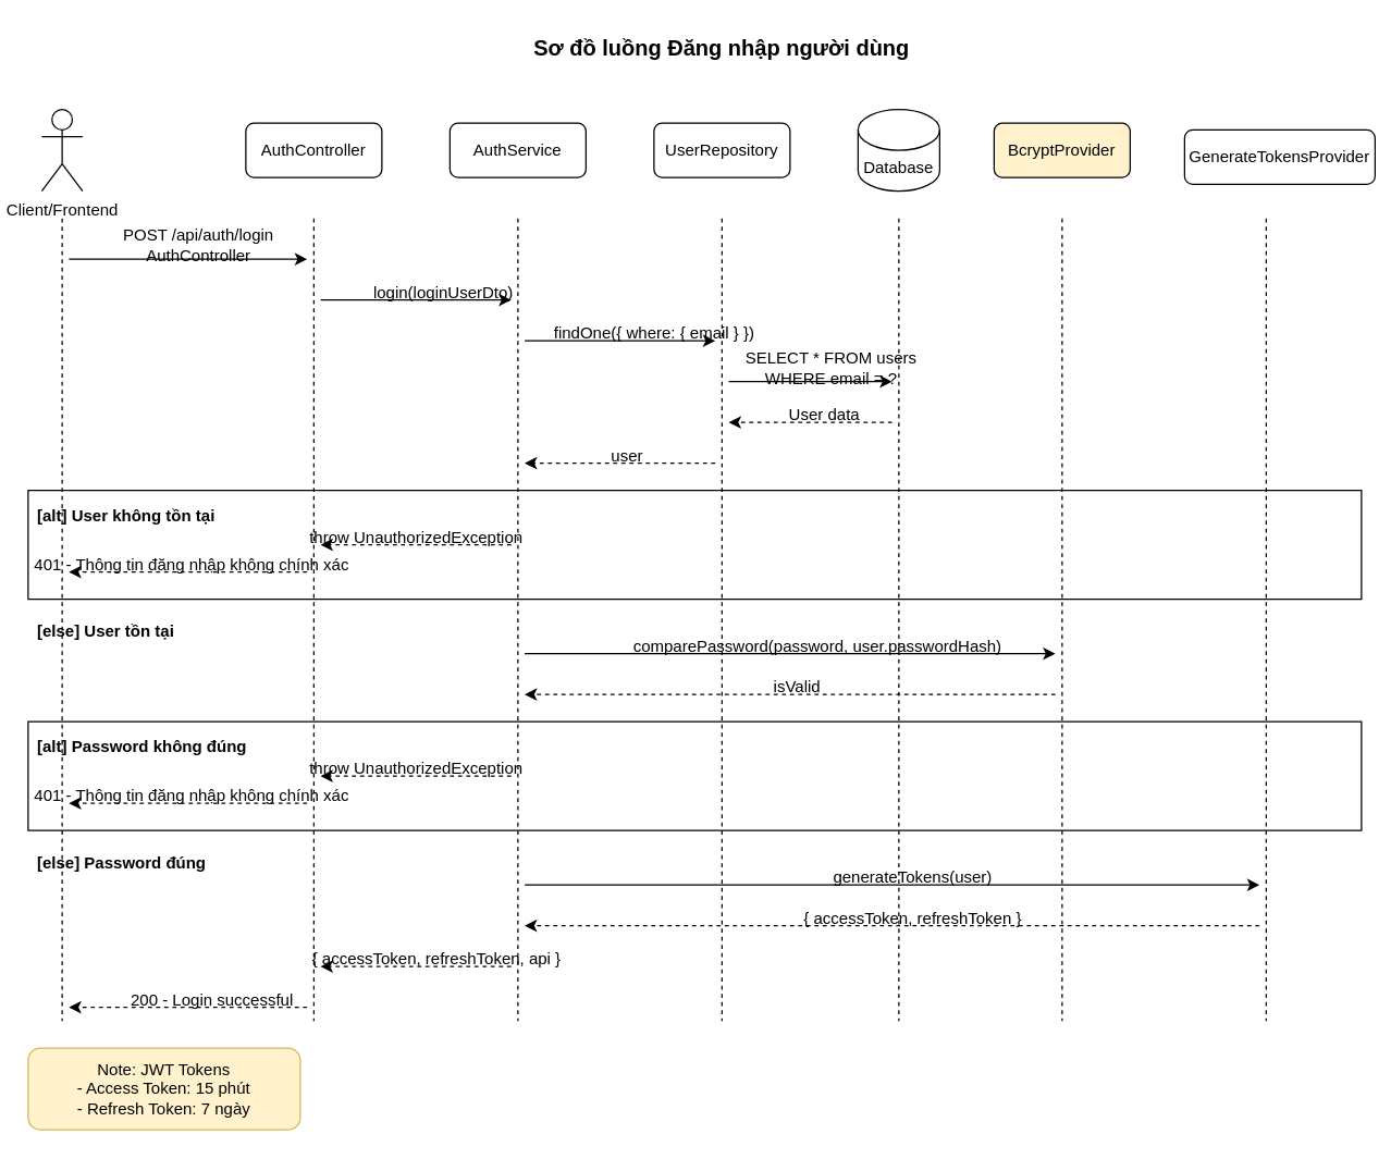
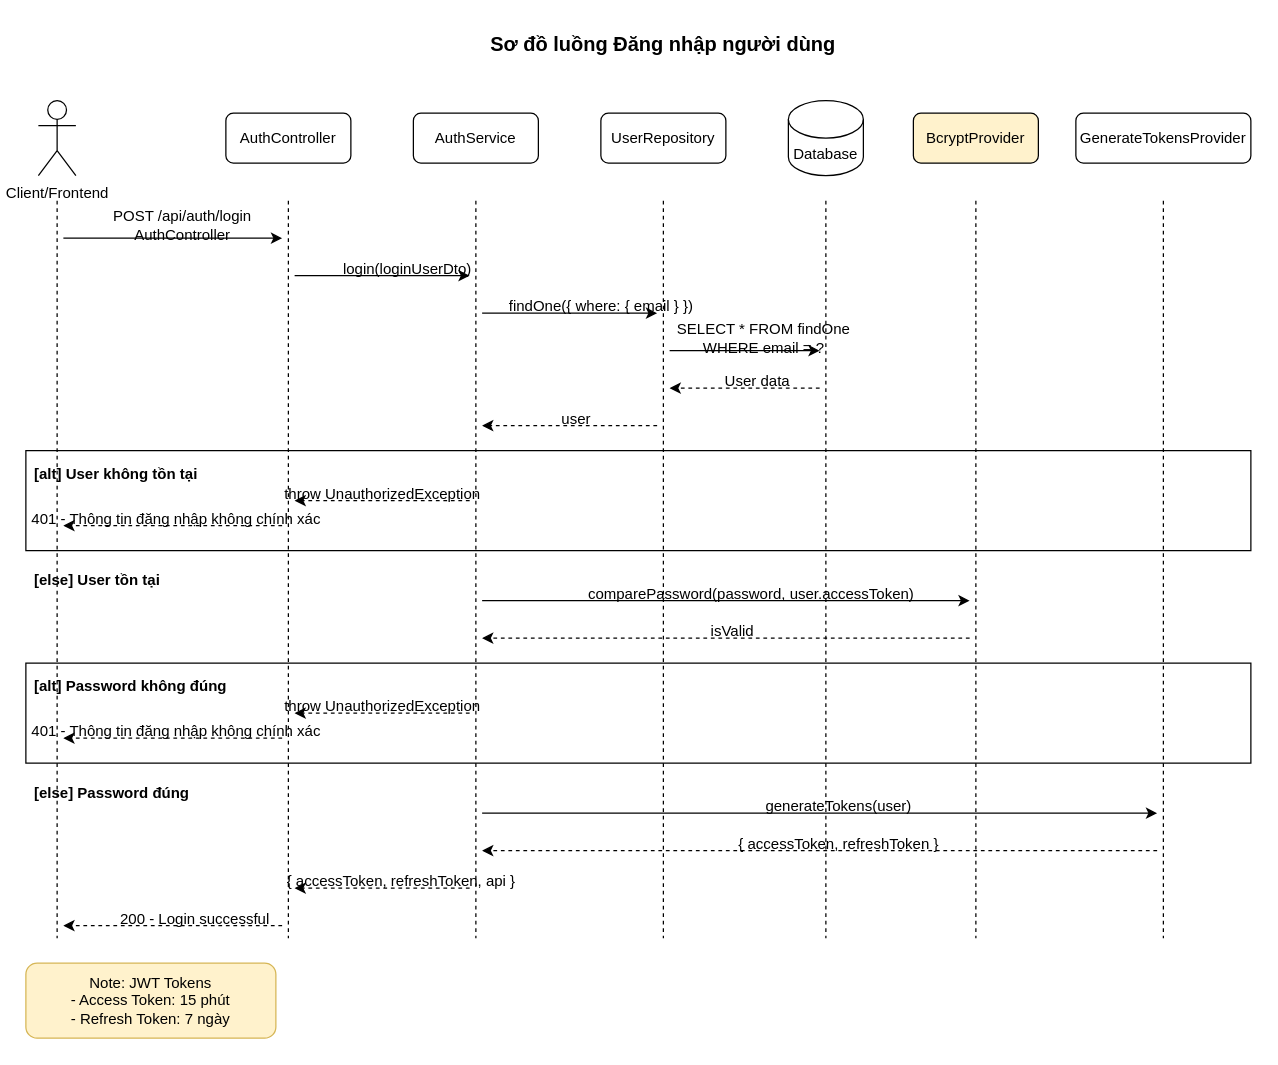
- <mxCell id="9" value="GenerateTokensProvider" style="rounded=1;whiteSpace=wrap;html=1;" vertex="1" parent="1"><mxGeometry x="870" y="95" width="140" height="40" as="geometry" /></mxCell>
+ <mxCell id="9" value="GenerateTokensProvider" style="rounded=1;whiteSpace=wrap;html=1;" vertex="1" parent="1"><mxGeometry x="860" y="90" width="140" height="40" as="geometry" /></mxCell>
- <mxCell id="24" value="SELECT * FROM users&#10;WHERE email = ?" style="text;html=1;align=center;verticalAlign=middle;resizable=0;points=[];autosize=1;strokeColor=none;fillColor=none;" vertex="1" parent="1"><mxGeometry x="550" y="250" width="120" height="40" as="geometry" /></mxCell>
+ <mxCell id="24" value="SELECT * FROM findOne&#10;WHERE email = ?" style="text;html=1;align=center;verticalAlign=middle;resizable=0;points=[];autosize=1;strokeColor=none;fillColor=none;" vertex="1" parent="1"><mxGeometry x="550" y="250" width="120" height="40" as="geometry" /></mxCell>
- <mxCell id="37" value="comparePassword(password, user.passwordHash)" style="text;html=1;align=center;verticalAlign=middle;resizable=0;points=[];autosize=1;strokeColor=none;fillColor=none;" vertex="1" parent="1"><mxGeometry x="470" y="460" width="260" height="30" as="geometry" /></mxCell>
+ <mxCell id="37" value="comparePassword(password, user.accessToken)" style="text;html=1;align=center;verticalAlign=middle;resizable=0;points=[];autosize=1;strokeColor=none;fillColor=none;" vertex="1" parent="1"><mxGeometry x="470" y="460" width="260" height="30" as="geometry" /></mxCell>
